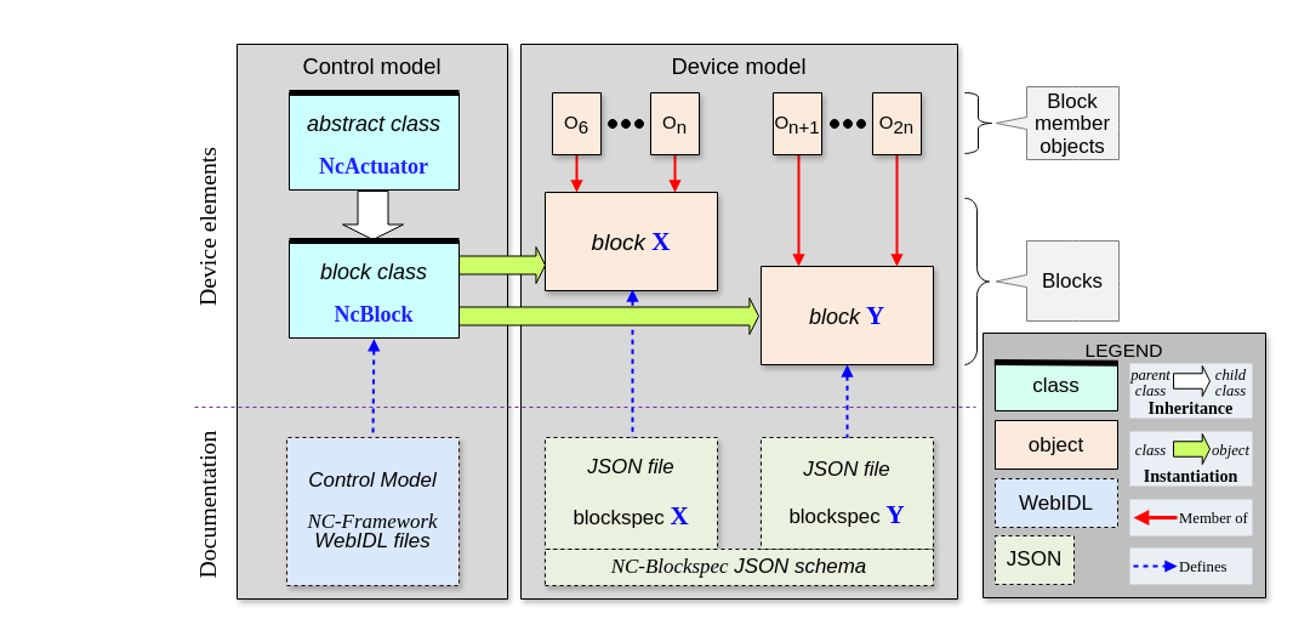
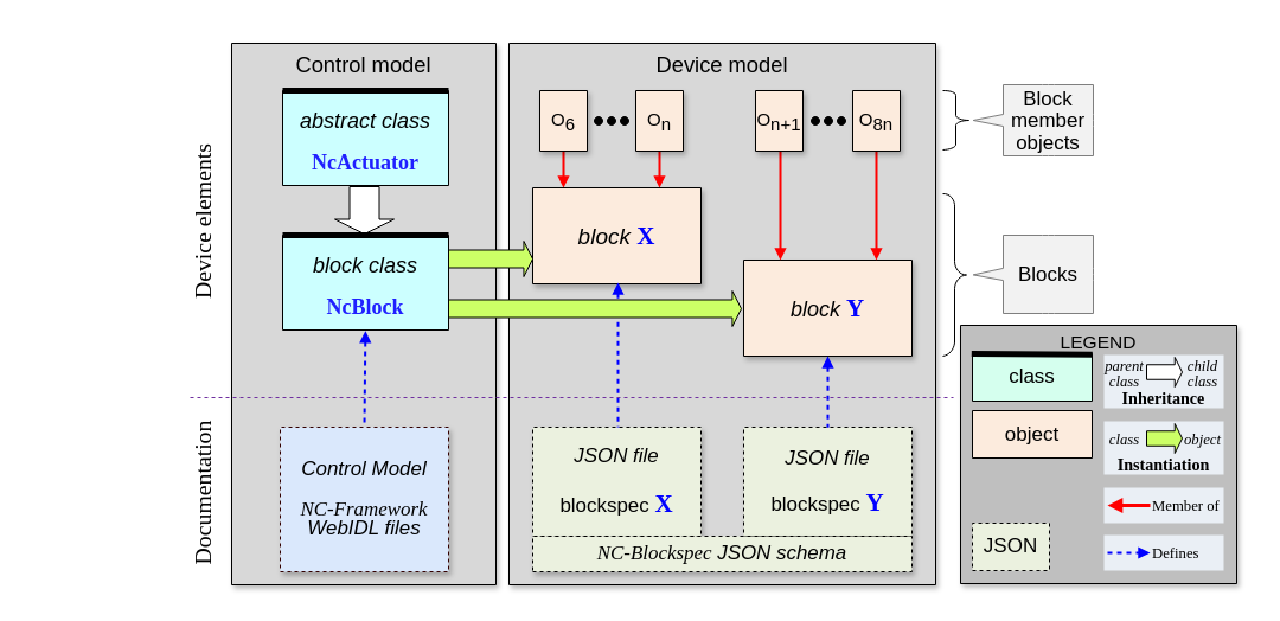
- <mxCell id="34" value="&lt;div style=&quot;font-size: 15px;&quot;&gt;&lt;p style=&quot;margin: 0px; text-indent: 0px; direction: ltr; font-size: 15px;&quot;&gt;&lt;font style=&quot;font-size: 15px; font-family: Arial; color: rgb(0, 0, 0); direction: ltr; letter-spacing: 0px; line-height: 110%; opacity: 1;&quot;&gt;O&lt;/font&gt;&lt;font style=&quot;font-size: 15px; font-family: Arial; color: rgb(0, 0, 0); direction: ltr; letter-spacing: 0px; line-height: 110%; opacity: 1;&quot;&gt;&lt;sub style=&quot;font-size: 15px;&quot;&gt;2n&lt;/sub&gt;&lt;/font&gt;&lt;font style=&quot;font-size: 15px; font-family: Arial; color: rgb(0, 0, 0); direction: ltr; letter-spacing: 0px; line-height: 110%; opacity: 1;&quot;&gt;&lt;br style=&quot;font-size: 15px;&quot;&gt;&lt;/font&gt;&lt;/p&gt;&lt;/div&gt;" style="verticalAlign=middle;align=center;vsdxID=46;fillColor=#fcebdd;gradientColor=none;shape=stencil(nZBLDoAgDERP0z3SIyjew0SURgSD+Lu9kMZoXLhwN9O+tukAlrNpJg1SzDH4QW/URgNYgZTkjA4UkwJUgGXng+6DX1zLfmoymdXo17xh5zmRJ6Q42BWCfc2oJfdAr+Yv+AP9Cb7OJ3H/2JG1HNGz/84klThPVCc=);strokeColor=#000000;shadow=1;spacingBottom=-1;spacingLeft=-3;spacingRight=-3;points=[[1,0.5,0],[0.5,0,0]];labelBackgroundColor=none;rounded=0;html=1;whiteSpace=wrap;fontSize=15;" parent="1" vertex="1"><mxGeometry x="719" y="76" width="40" height="51" as="geometry" /></mxCell>
+ <mxCell id="34" value="&lt;div style=&quot;font-size: 15px;&quot;&gt;&lt;p style=&quot;margin: 0px; text-indent: 0px; direction: ltr; font-size: 15px;&quot;&gt;&lt;font style=&quot;font-size: 15px; font-family: Arial; color: rgb(0, 0, 0); direction: ltr; letter-spacing: 0px; line-height: 110%; opacity: 1;&quot;&gt;O&lt;/font&gt;&lt;font style=&quot;font-size: 15px; font-family: Arial; color: rgb(0, 0, 0); direction: ltr; letter-spacing: 0px; line-height: 110%; opacity: 1;&quot;&gt;&lt;sub style=&quot;font-size: 15px;&quot;&gt;8n&lt;/sub&gt;&lt;/font&gt;&lt;font style=&quot;font-size: 15px; font-family: Arial; color: rgb(0, 0, 0); direction: ltr; letter-spacing: 0px; line-height: 110%; opacity: 1;&quot;&gt;&lt;br style=&quot;font-size: 15px;&quot;&gt;&lt;/font&gt;&lt;/p&gt;&lt;/div&gt;" style="verticalAlign=middle;align=center;vsdxID=46;fillColor=#fcebdd;gradientColor=none;shape=stencil(nZBLDoAgDERP0z3SIyjew0SURgSD+Lu9kMZoXLhwN9O+tukAlrNpJg1SzDH4QW/URgNYgZTkjA4UkwJUgGXng+6DX1zLfmoymdXo17xh5zmRJ6Q42BWCfc2oJfdAr+Yv+AP9Cb7OJ3H/2JG1HNGz/84klThPVCc=);strokeColor=#000000;shadow=1;spacingBottom=-1;spacingLeft=-3;spacingRight=-3;points=[[1,0.5,0],[0.5,0,0]];labelBackgroundColor=none;rounded=0;html=1;whiteSpace=wrap;fontSize=15;" parent="1" vertex="1"><mxGeometry x="719" y="76" width="40" height="51" as="geometry" /></mxCell>
- <mxCell id="50" value="&lt;div style=&quot;font-size: 17px;&quot;&gt;&lt;p style=&quot;margin: 0px; text-indent: 0px; direction: ltr; font-size: 17px;&quot;&gt;&lt;font style=&quot;font-size: 17px; font-family: Arial; color: rgb(0, 0, 0); direction: ltr; letter-spacing: 0px; line-height: 110%; opacity: 1;&quot;&gt;WebIDL&lt;br style=&quot;font-size: 17px;&quot;&gt;&lt;/font&gt;&lt;/p&gt;&lt;/div&gt;" style="verticalAlign=middle;align=center;vsdxID=50;fillColor=#dae8fc;shape=stencil(nZBLDoAgDERP0z3SIyjew0SURgSD+Lu9kMZoXLhwN9O+tukAlrNpJg1SzDH4QW/URgNYgZTkjA4UkwJUgGXng+6DX1zLfmoymdXo17xh5zmRJ6Q42BWCfc2oJfdAr+Yv+AP9Cb7OJ3H/2JG1HNGz/84klThPVCc=);strokeColor=#000000;spacingBottom=-1;points=[[0.5,0,0],[0.5,1,0]];labelBackgroundColor=none;rounded=0;html=1;whiteSpace=wrap;dashed=1;fontSize=17;" parent="1" vertex="1"><mxGeometry x="820" y="394" width="101" height="40" as="geometry" /></mxCell>
